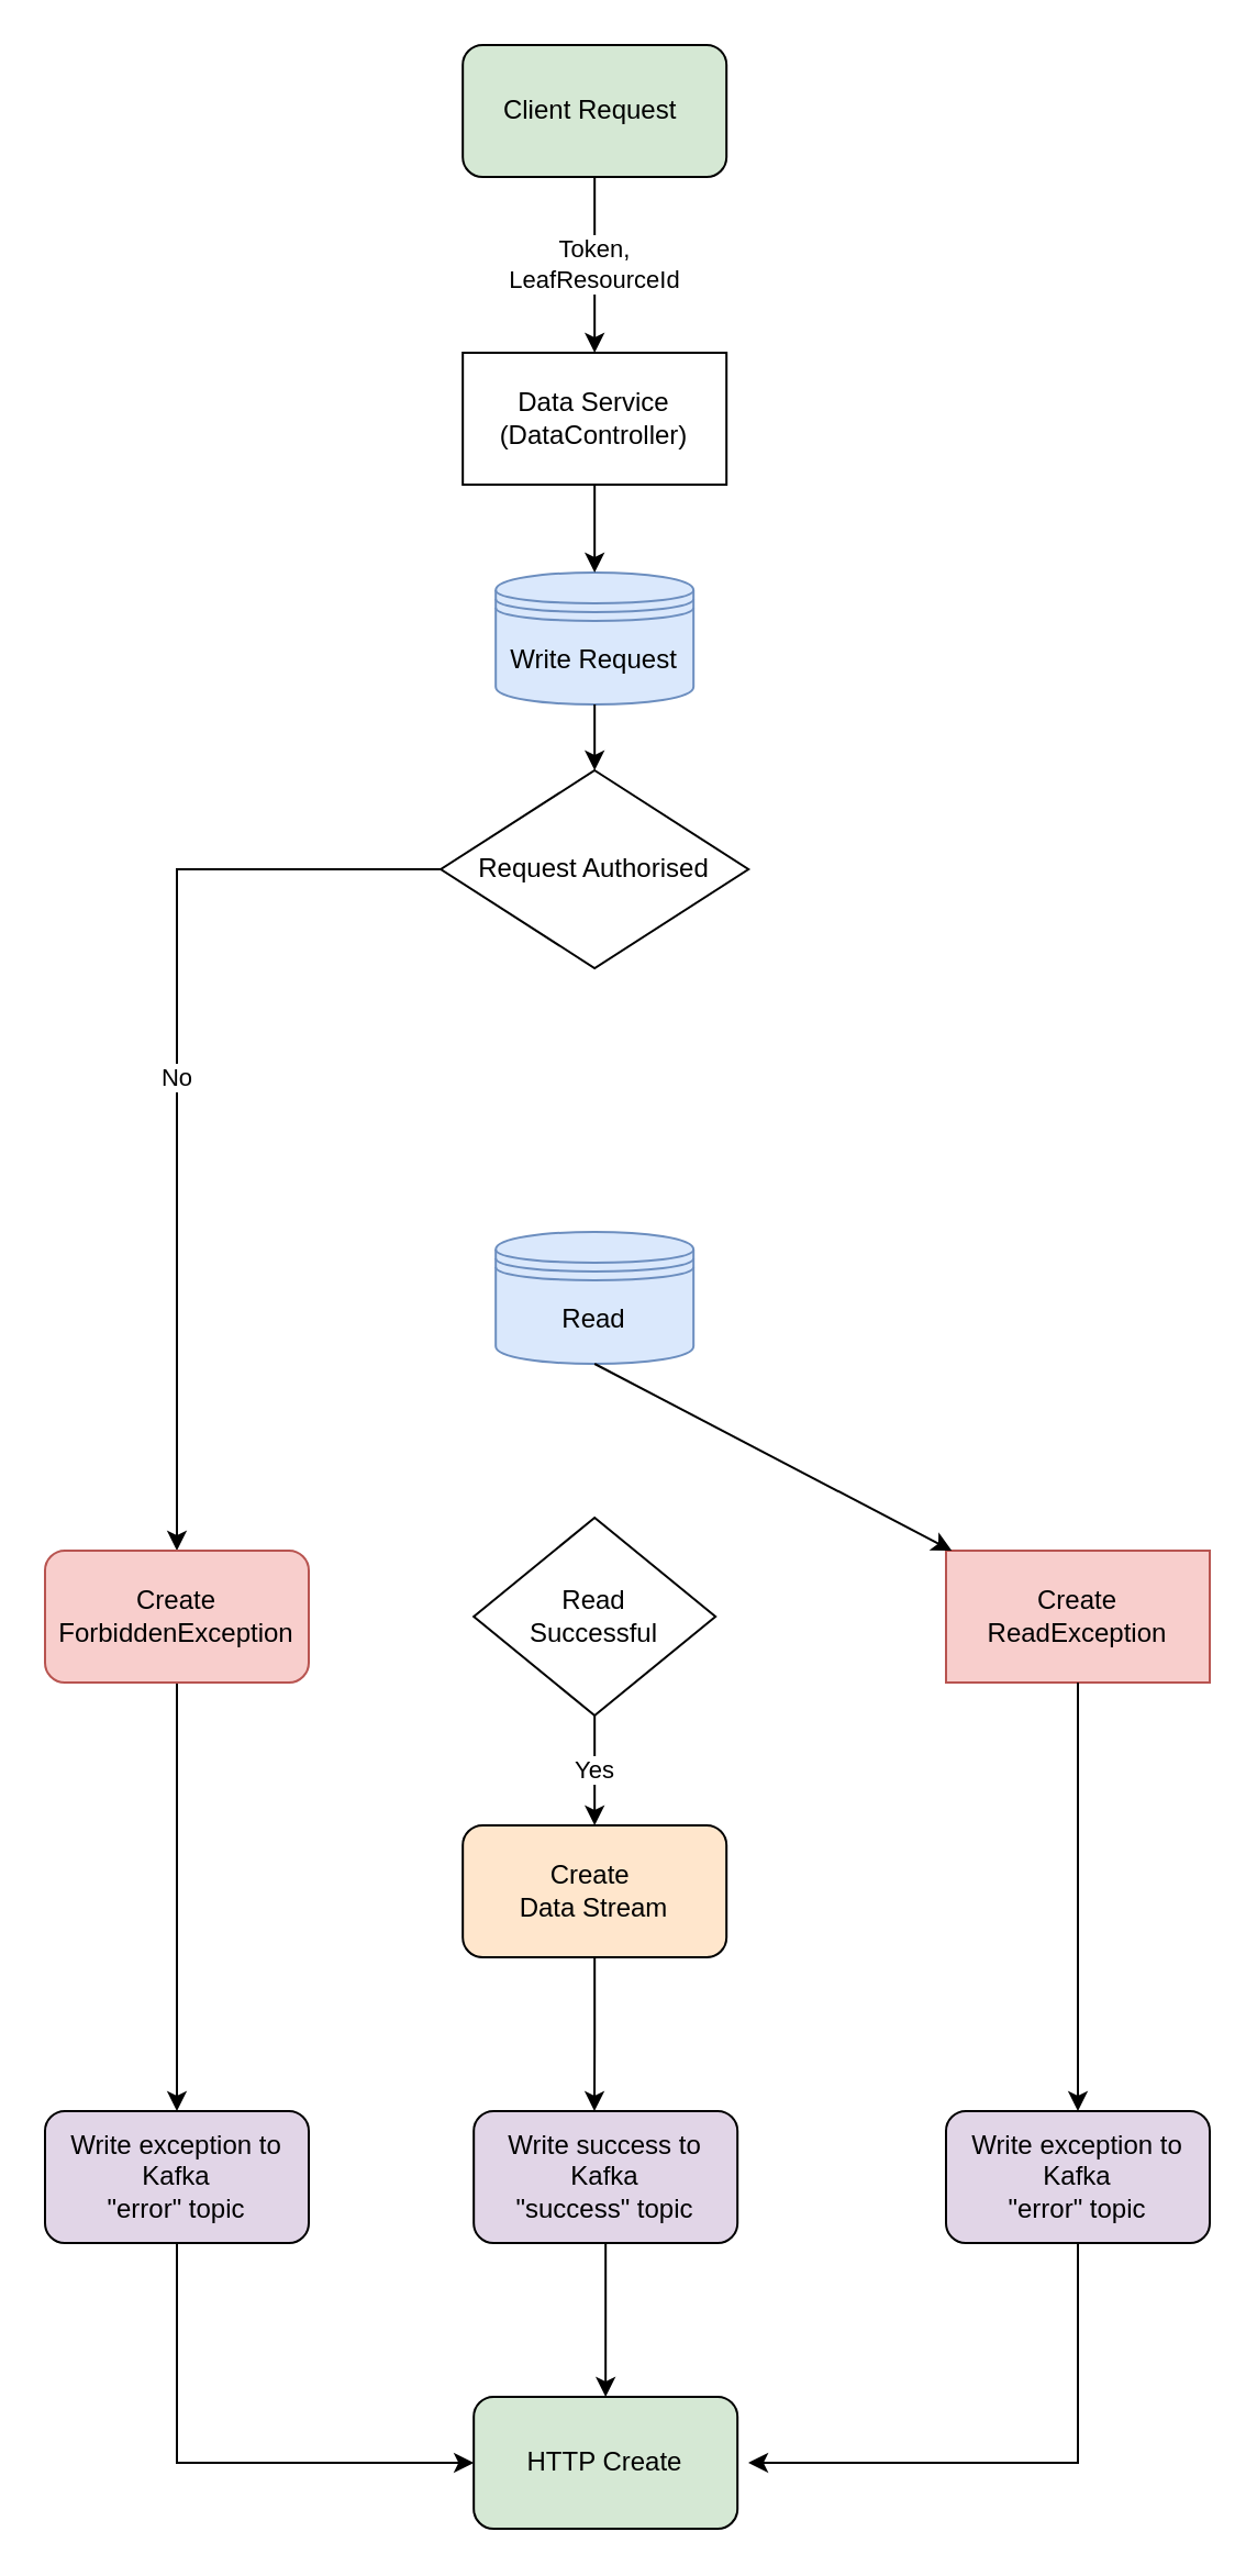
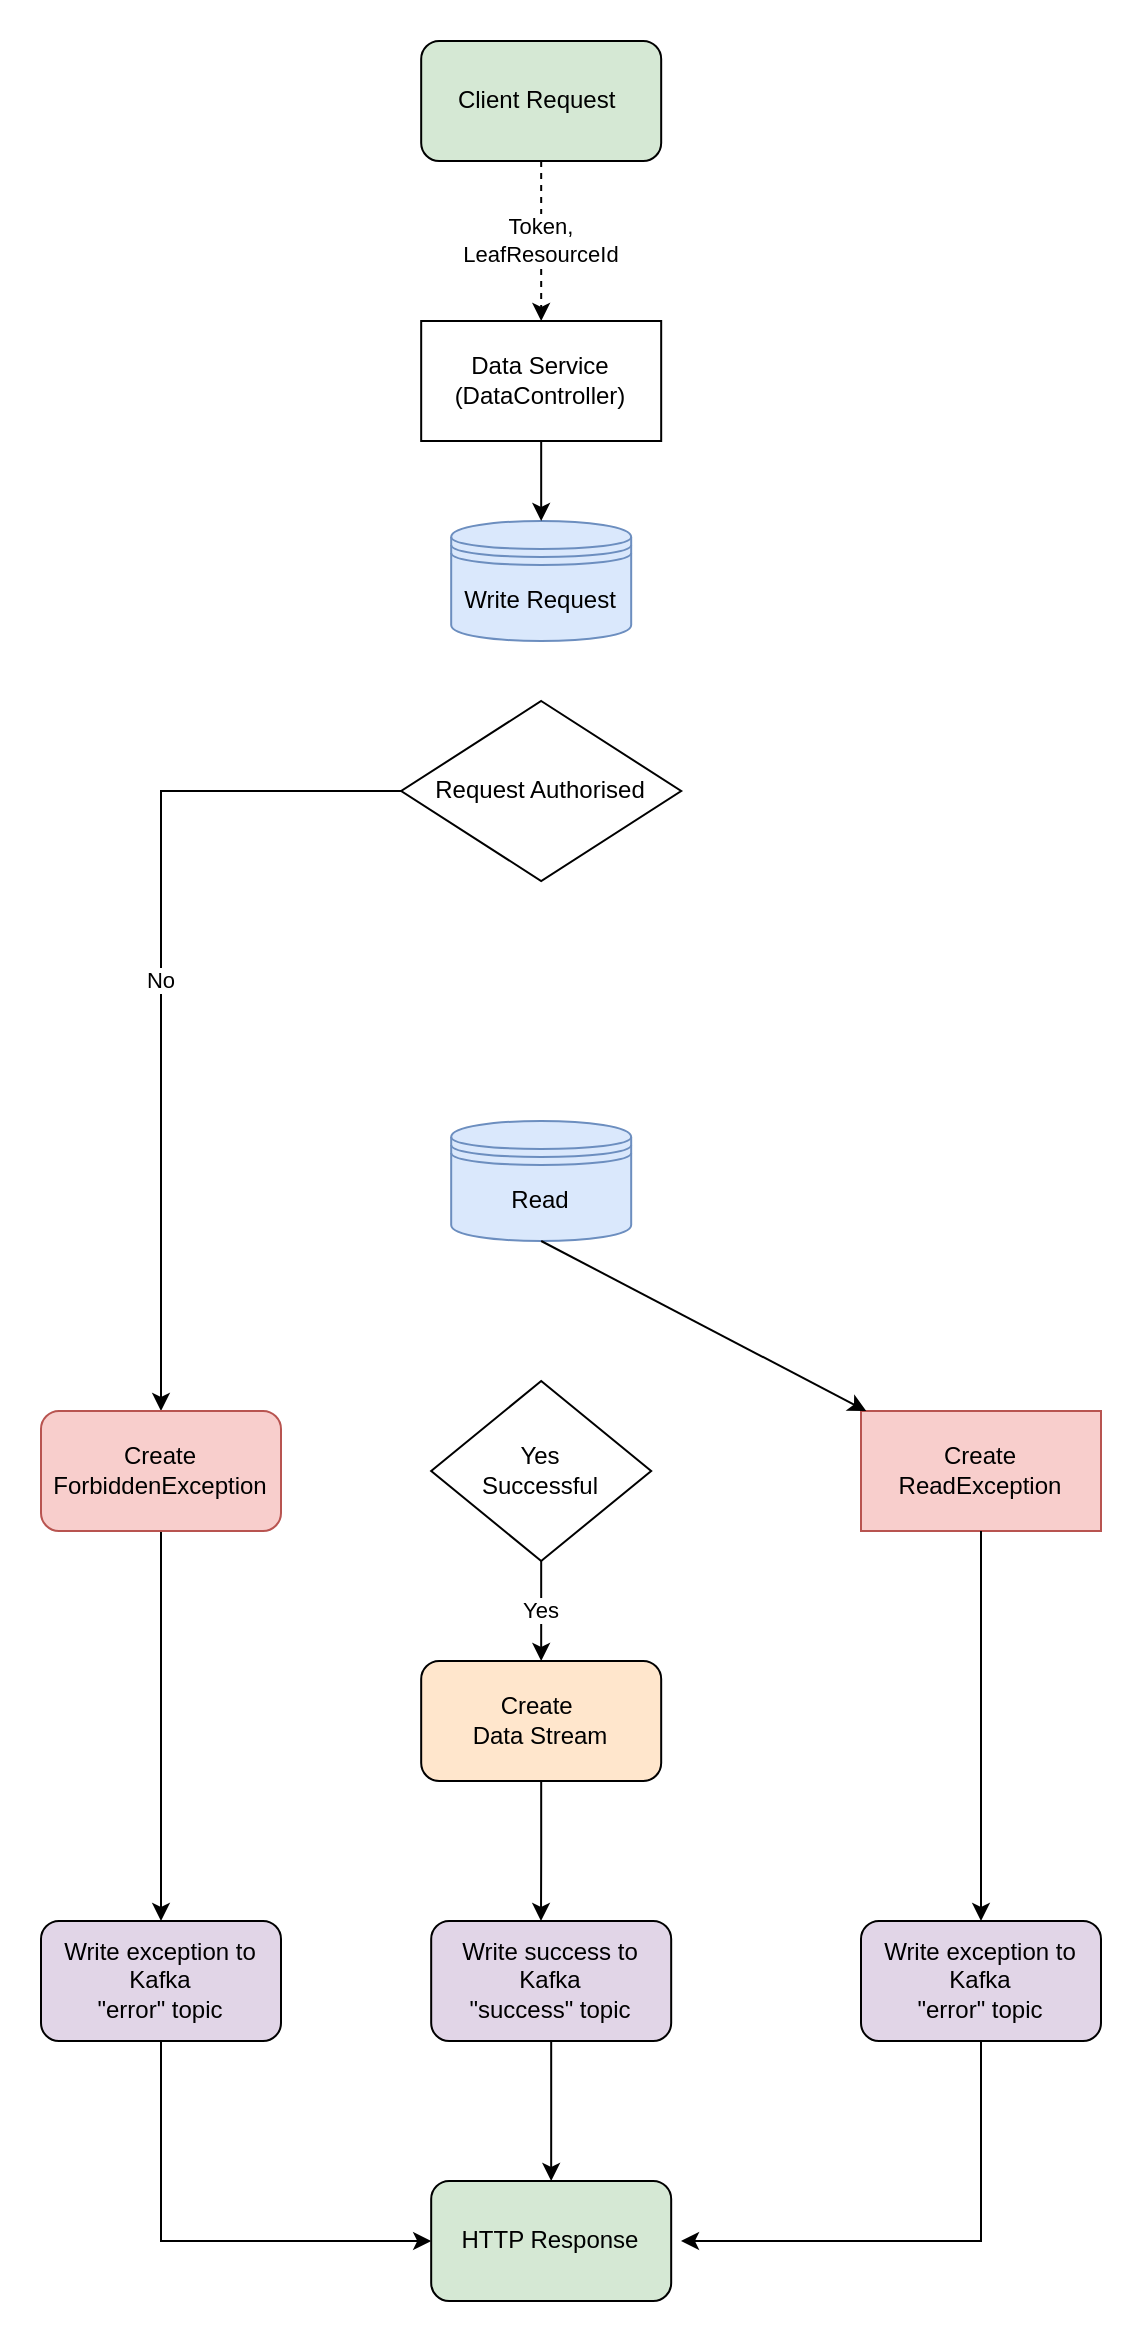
- <mxCell id="8" value="Token,&lt;br&gt;LeafResourceId" style="edgeStyle=orthogonalEdgeStyle;rounded=1;orthogonalLoop=1;jettySize=auto;html=1;exitX=0.5;exitY=1;exitDx=0;exitDy=0;entryX=0.5;entryY=0;entryDx=0;entryDy=0;" parent="1" source="9" target="2" edge="1"><mxGeometry relative="1" as="geometry" /></mxCell>
+ <mxCell id="8" value="Token,&lt;br&gt;LeafResourceId" style="edgeStyle=orthogonalEdgeStyle;rounded=1;orthogonalLoop=1;jettySize=auto;html=1;exitX=0.5;exitY=1;exitDx=0;exitDy=0;entryX=0.5;entryY=0;entryDx=0;entryDy=0;dashed=1;" parent="1" source="9" target="2" edge="1"><mxGeometry relative="1" as="geometry" /></mxCell>
- <mxCell id="25" value="" style="endArrow=classic;html=1;exitX=0.5;exitY=1;exitDx=0;exitDy=0;entryX=0.5;entryY=0;entryDx=0;entryDy=0;" parent="1" source="22" target="4" edge="1"><mxGeometry width="50" height="50" relative="1" as="geometry"><mxPoint x="10" y="330" as="sourcePoint" /><mxPoint x="60" y="280" as="targetPoint" /></mxGeometry></mxCell>
- <mxCell id="12" value="Read&lt;br&gt;Successful" style="rhombus;whiteSpace=wrap;html=1;" parent="1" vertex="1"><mxGeometry x="215.09" y="690" width="110" height="90" as="geometry" /></mxCell>
+ <mxCell id="12" value="Yes&lt;br&gt;Successful" style="rhombus;whiteSpace=wrap;html=1;" parent="1" vertex="1"><mxGeometry x="215.09" y="690" width="110" height="90" as="geometry" /></mxCell>
- <mxCell id="11" value="&lt;div&gt;HTTP Create&lt;/div&gt;" style="rounded=1;whiteSpace=wrap;html=1;fillColor=#D5E8D4;" parent="1" vertex="1"><mxGeometry x="215.09" y="1090" width="120" height="60" as="geometry" /></mxCell>
+ <mxCell id="11" value="&lt;div&gt;HTTP Response&lt;/div&gt;" style="rounded=1;whiteSpace=wrap;html=1;fillColor=#D5E8D4;" parent="1" vertex="1"><mxGeometry x="215.09" y="1090" width="120" height="60" as="geometry" /></mxCell>
